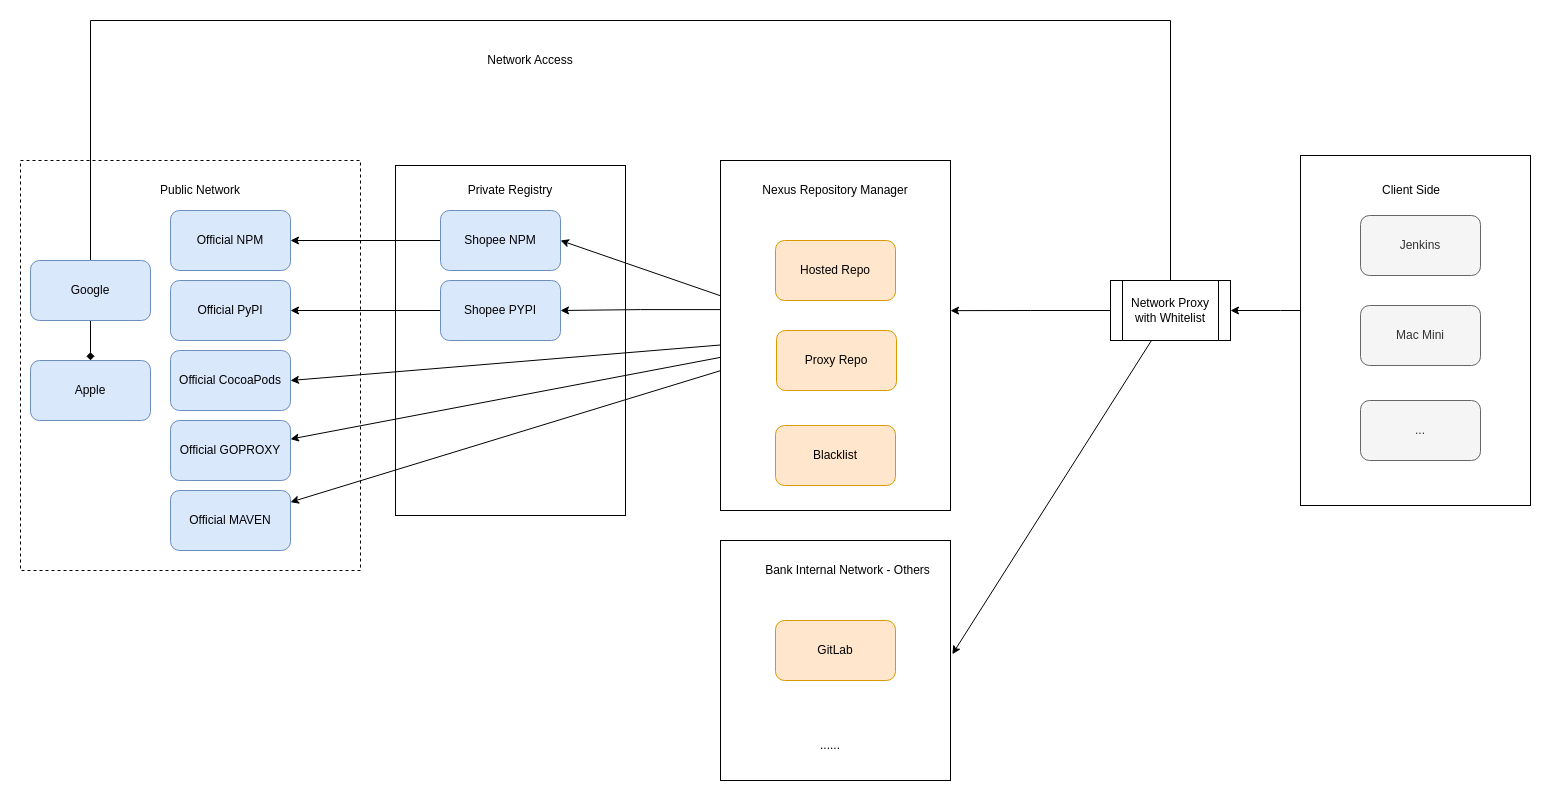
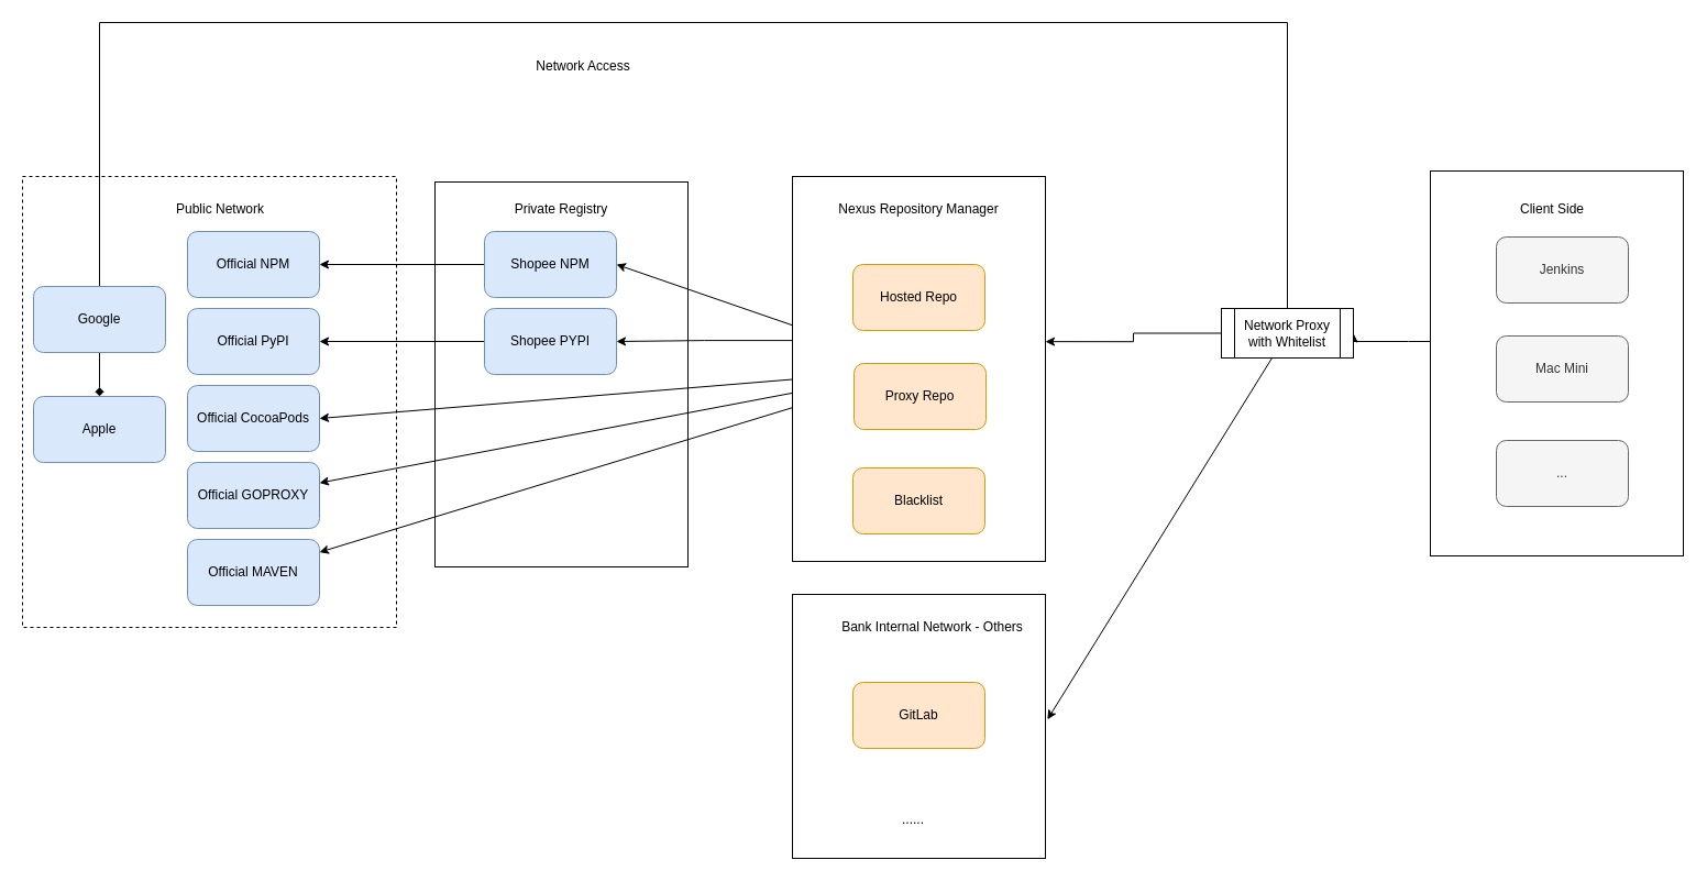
- <mxCell id="32" value="Network Proxy with Whitelist" style="shape=process;whiteSpace=wrap;html=1;backgroundOutline=1;" vertex="1" parent="1"><mxGeometry x="1110" y="280" width="120" height="60" as="geometry" /></mxCell>
+ <mxCell id="32" value="Network Proxy with Whitelist" style="shape=process;whiteSpace=wrap;html=1;backgroundOutline=1;" vertex="1" parent="1"><mxGeometry x="1110" y="280" width="120" height="45" as="geometry" /></mxCell>
